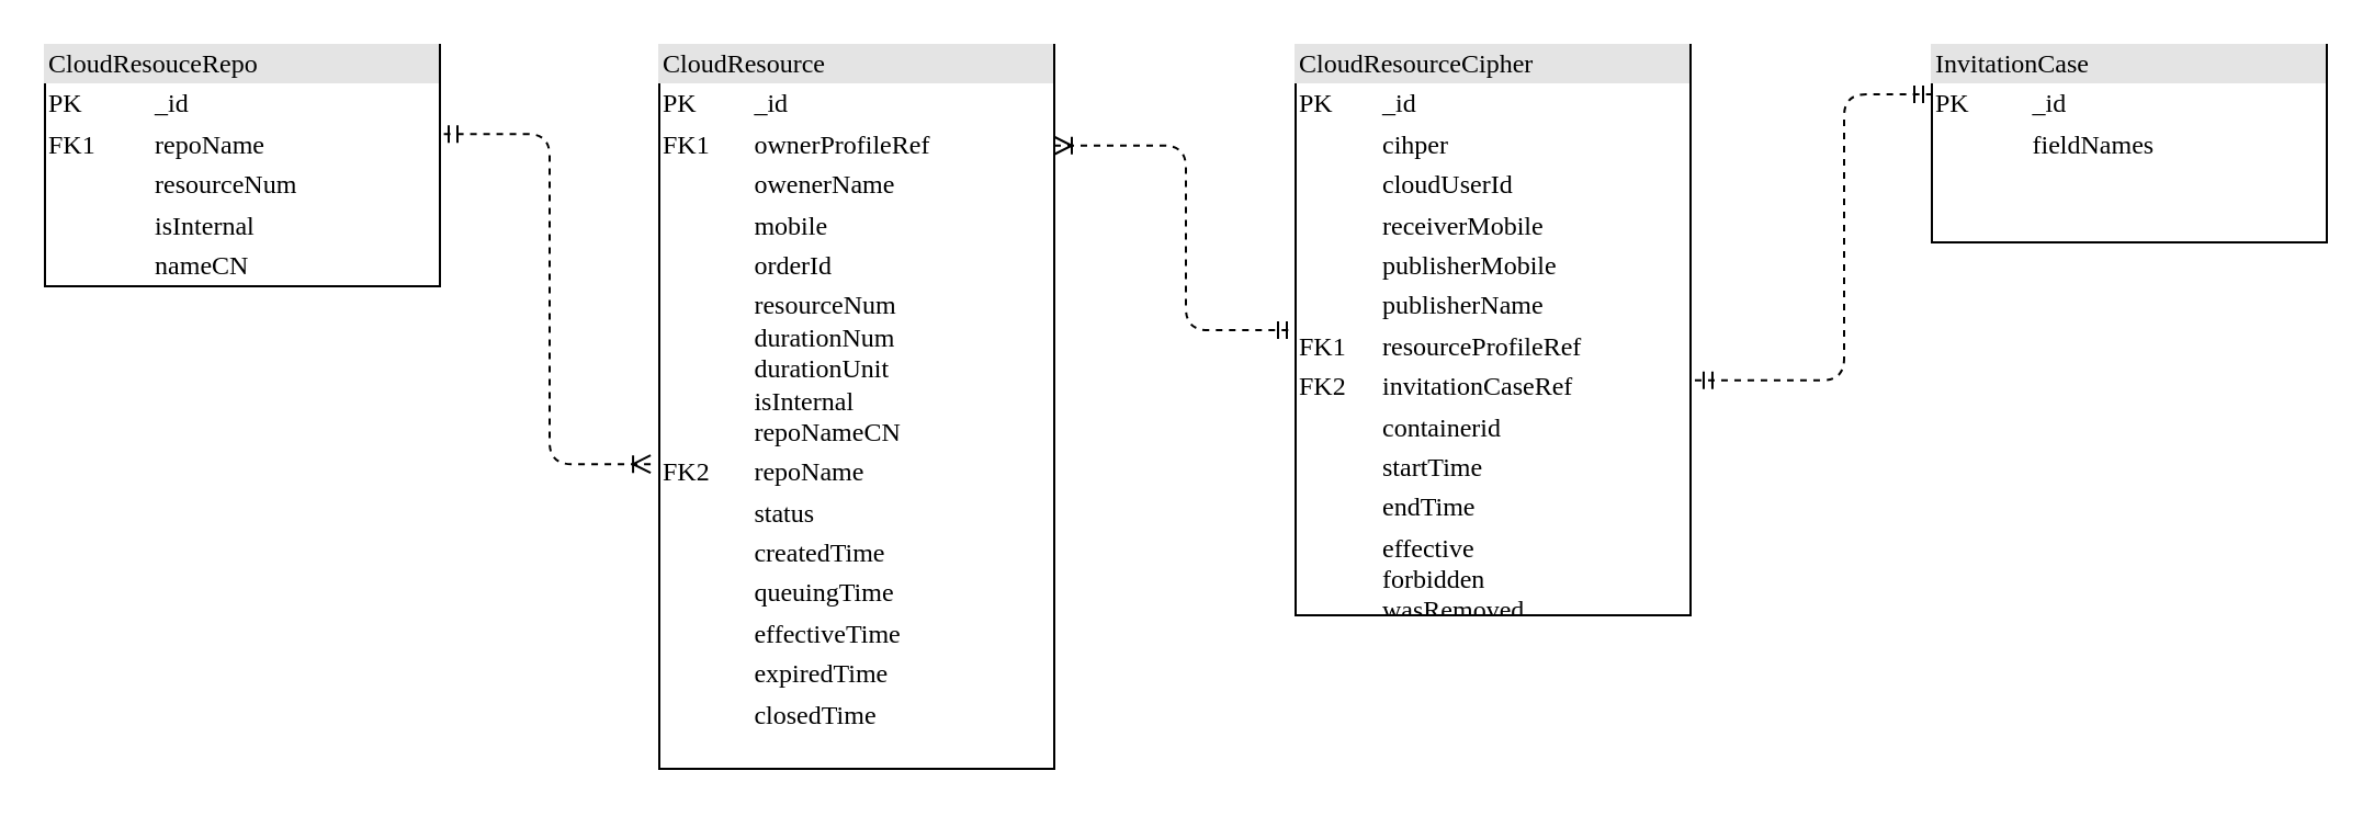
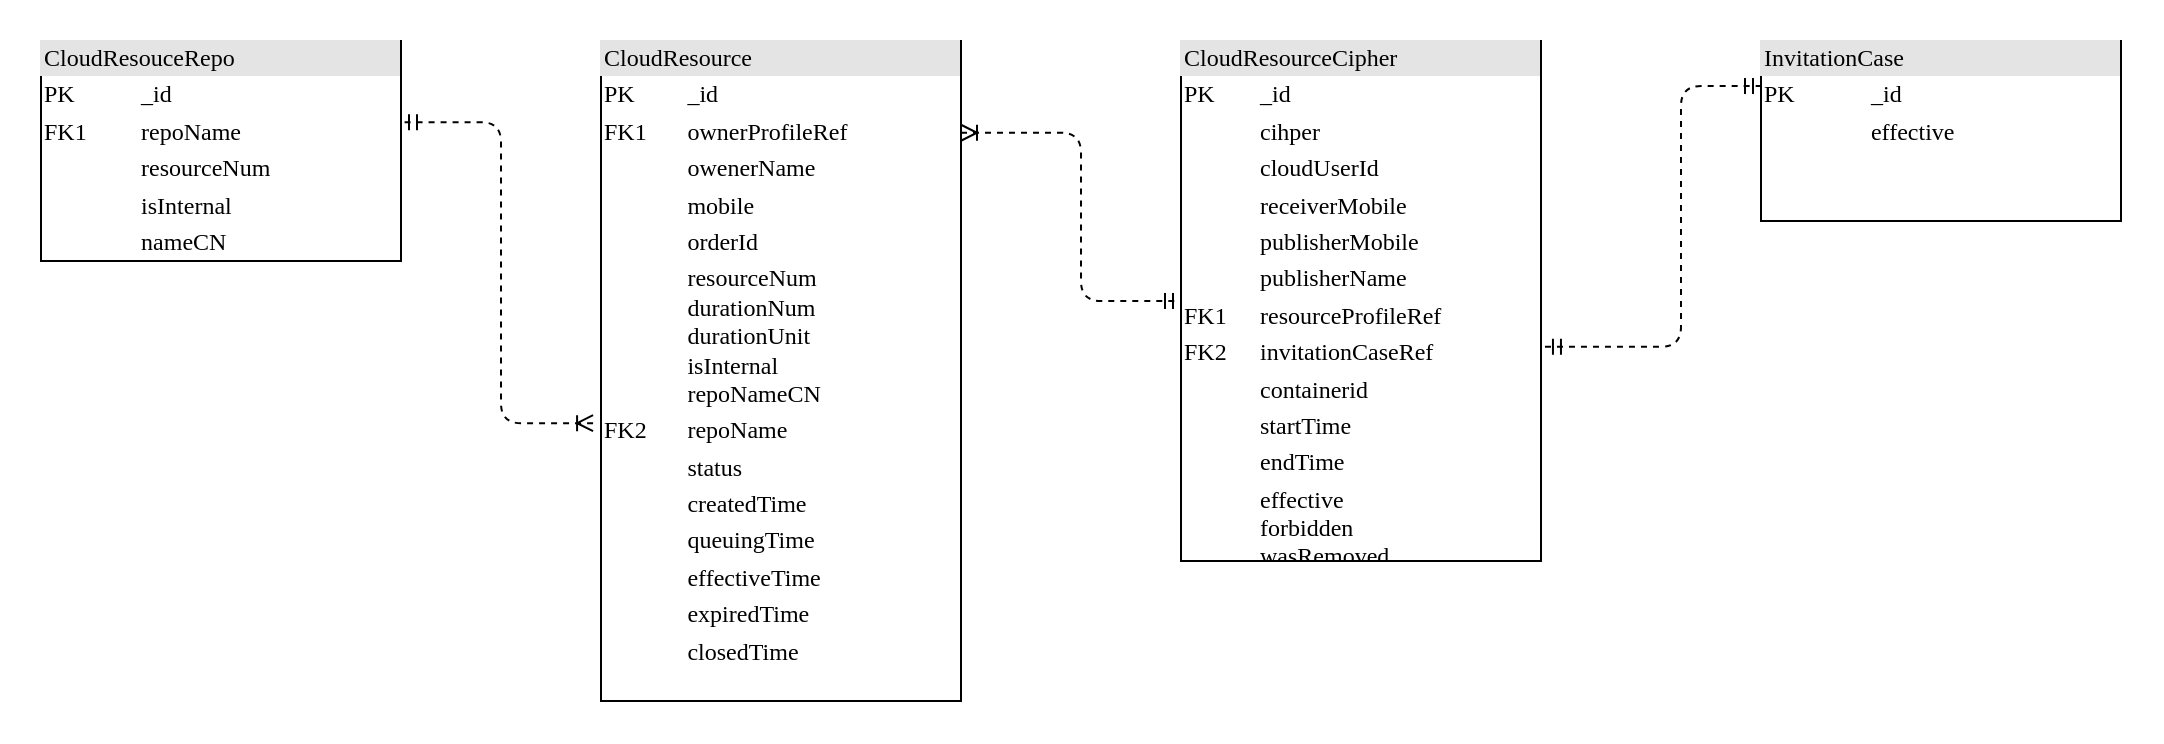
- <mxCell id="5" value="&lt;div style=&quot;box-sizing:border-box;width:100%;background:#e4e4e4;padding:2px;&quot;&gt;InvitationCase&lt;/div&gt;&lt;table style=&quot;width:100%;font-size:1em;&quot; cellpadding=&quot;2&quot; cellspacing=&quot;0&quot;&gt;&lt;tbody&gt;&lt;tr&gt;&lt;td&gt;PK&lt;/td&gt;&lt;td&gt;_id&lt;/td&gt;&lt;/tr&gt;&lt;tr&gt;&lt;td&gt;&lt;br&gt;&lt;/td&gt;&lt;td&gt;fieldNames&lt;/td&gt;&lt;/tr&gt;&lt;tr&gt;&lt;td&gt;&lt;/td&gt;&lt;td&gt;&lt;br&gt;&lt;/td&gt;&lt;/tr&gt;&lt;/tbody&gt;&lt;/table&gt;" style="verticalAlign=top;align=left;overflow=fill;html=1;rounded=0;shadow=0;comic=0;labelBackgroundColor=none;strokeWidth=1;fontFamily=Verdana;fontSize=12" parent="1" vertex="1"><mxGeometry x="880" y="20" width="180" height="90" as="geometry" /></mxCell>
+ <mxCell id="5" value="&lt;div style=&quot;box-sizing:border-box;width:100%;background:#e4e4e4;padding:2px;&quot;&gt;InvitationCase&lt;/div&gt;&lt;table style=&quot;width:100%;font-size:1em;&quot; cellpadding=&quot;2&quot; cellspacing=&quot;0&quot;&gt;&lt;tbody&gt;&lt;tr&gt;&lt;td&gt;PK&lt;/td&gt;&lt;td&gt;_id&lt;/td&gt;&lt;/tr&gt;&lt;tr&gt;&lt;td&gt;&lt;br&gt;&lt;/td&gt;&lt;td&gt;effective&lt;/td&gt;&lt;/tr&gt;&lt;tr&gt;&lt;td&gt;&lt;/td&gt;&lt;td&gt;&lt;br&gt;&lt;/td&gt;&lt;/tr&gt;&lt;/tbody&gt;&lt;/table&gt;" style="verticalAlign=top;align=left;overflow=fill;html=1;rounded=0;shadow=0;comic=0;labelBackgroundColor=none;strokeWidth=1;fontFamily=Verdana;fontSize=12" parent="1" vertex="1"><mxGeometry x="880" y="20" width="180" height="90" as="geometry" /></mxCell>
